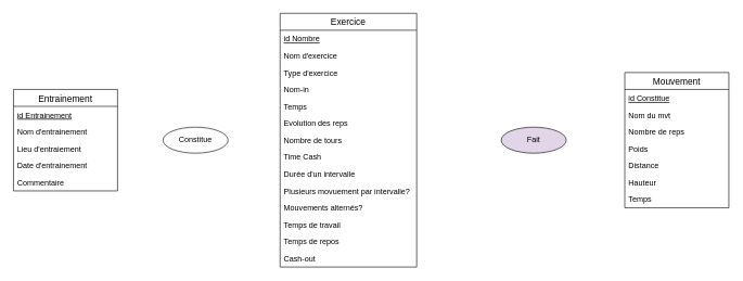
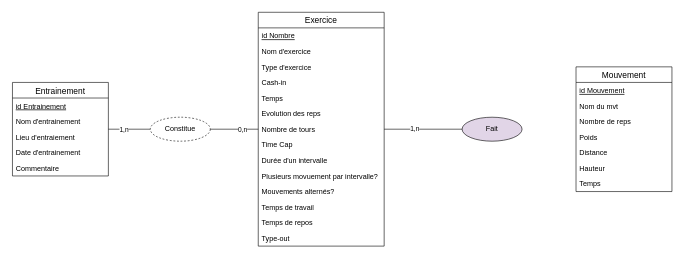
- <mxCell id="14" value="Nom-in" style="text;strokeColor=none;fillColor=none;spacingLeft=4;spacingRight=4;overflow=hidden;rotatable=0;points=[[0,0.5],[1,0.5]];portConstraint=eastwest;fontSize=12;" vertex="1" parent="10"><mxGeometry y="104" width="210" height="26" as="geometry" /></mxCell>
+ <mxCell id="14" value="Cash-in" style="text;strokeColor=none;fillColor=none;spacingLeft=4;spacingRight=4;overflow=hidden;rotatable=0;points=[[0,0.5],[1,0.5]];portConstraint=eastwest;fontSize=12;" vertex="1" parent="10"><mxGeometry y="104" width="210" height="26" as="geometry" /></mxCell>
- <mxCell id="32" value="id Constitue" style="text;strokeColor=none;fillColor=none;spacingLeft=4;spacingRight=4;overflow=hidden;rotatable=0;points=[[0,0.5],[1,0.5]];portConstraint=eastwest;fontSize=12;fontStyle=4" vertex="1" parent="31"><mxGeometry y="26" width="160" height="26" as="geometry" /></mxCell>
+ <mxCell id="32" value="id Mouvement" style="text;strokeColor=none;fillColor=none;spacingLeft=4;spacingRight=4;overflow=hidden;rotatable=0;points=[[0,0.5],[1,0.5]];portConstraint=eastwest;fontSize=12;fontStyle=4" vertex="1" parent="31"><mxGeometry y="26" width="160" height="26" as="geometry" /></mxCell>
+ <mxCell id="2" value="" style="endArrow=none;html=1;" parent="1" source="25" target="4" edge="1"><mxGeometry width="50" height="50" relative="1" as="geometry"><mxPoint x="320" y="338" as="sourcePoint" /><mxPoint x="360" y="273" as="targetPoint" /></mxGeometry></mxCell>
+ <mxCell id="3" value="1,n" style="edgeLabel;html=1;align=center;verticalAlign=middle;resizable=0;points=[];" parent="2" vertex="1" connectable="0"><mxGeometry x="-0.286" relative="1" as="geometry"><mxPoint as="offset" /></mxGeometry></mxCell>
- <mxCell id="4" value="Constitue" style="ellipse;whiteSpace=wrap;html=1;align=center;" parent="1" vertex="1"><mxGeometry x="250" y="195" width="100" height="40" as="geometry" /></mxCell>
+ <mxCell id="4" value="Constitue" style="ellipse;whiteSpace=wrap;html=1;align=center;dashed=1;" parent="1" vertex="1"><mxGeometry x="250" y="195" width="100" height="40" as="geometry" /></mxCell>
+ <mxCell id="5" value="" style="endArrow=none;html=1;" parent="1" source="4" target="10" edge="1"><mxGeometry width="50" height="50" relative="1" as="geometry"><mxPoint x="550" y="528" as="sourcePoint" /><mxPoint x="600" y="478" as="targetPoint" /></mxGeometry></mxCell>
+ <mxCell id="6" value="0,n" style="edgeLabel;html=1;align=center;verticalAlign=middle;resizable=0;points=[];" parent="5" vertex="1" connectable="0"><mxGeometry x="0.333" y="-1" relative="1" as="geometry"><mxPoint as="offset" /></mxGeometry></mxCell>
+ <mxCell id="8" value="" style="endArrow=none;html=1;" edge="1" parent="1" source="7" target="10"><mxGeometry width="50" height="50" relative="1" as="geometry"><mxPoint x="710" y="298" as="sourcePoint" /><mxPoint x="760" y="248" as="targetPoint" /></mxGeometry></mxCell>
+ <mxCell id="9" value="1,n" style="edgeLabel;html=1;align=center;verticalAlign=middle;resizable=0;points=[];" vertex="1" connectable="0" parent="8"><mxGeometry x="0.231" y="-1" relative="1" as="geometry"><mxPoint as="offset" /></mxGeometry></mxCell>
- <mxCell id="18" value="Time Cash" style="text;strokeColor=none;fillColor=none;spacingLeft=4;spacingRight=4;overflow=hidden;rotatable=0;points=[[0,0.5],[1,0.5]];portConstraint=eastwest;fontSize=12;" vertex="1" parent="10"><mxGeometry y="208" width="210" height="26" as="geometry" /></mxCell>
+ <mxCell id="18" value="Time Cap" style="text;strokeColor=none;fillColor=none;spacingLeft=4;spacingRight=4;overflow=hidden;rotatable=0;points=[[0,0.5],[1,0.5]];portConstraint=eastwest;fontSize=12;" vertex="1" parent="10"><mxGeometry y="208" width="210" height="26" as="geometry" /></mxCell>
- <mxCell id="24" value="Cash-out" style="text;strokeColor=none;fillColor=none;spacingLeft=4;spacingRight=4;overflow=hidden;rotatable=0;points=[[0,0.5],[1,0.5]];portConstraint=eastwest;fontSize=12;" vertex="1" parent="10"><mxGeometry y="364" width="210" height="26" as="geometry" /></mxCell>
+ <mxCell id="24" value="Type-out" style="text;strokeColor=none;fillColor=none;spacingLeft=4;spacingRight=4;overflow=hidden;rotatable=0;points=[[0,0.5],[1,0.5]];portConstraint=eastwest;fontSize=12;" vertex="1" parent="10"><mxGeometry y="364" width="210" height="26" as="geometry" /></mxCell>
